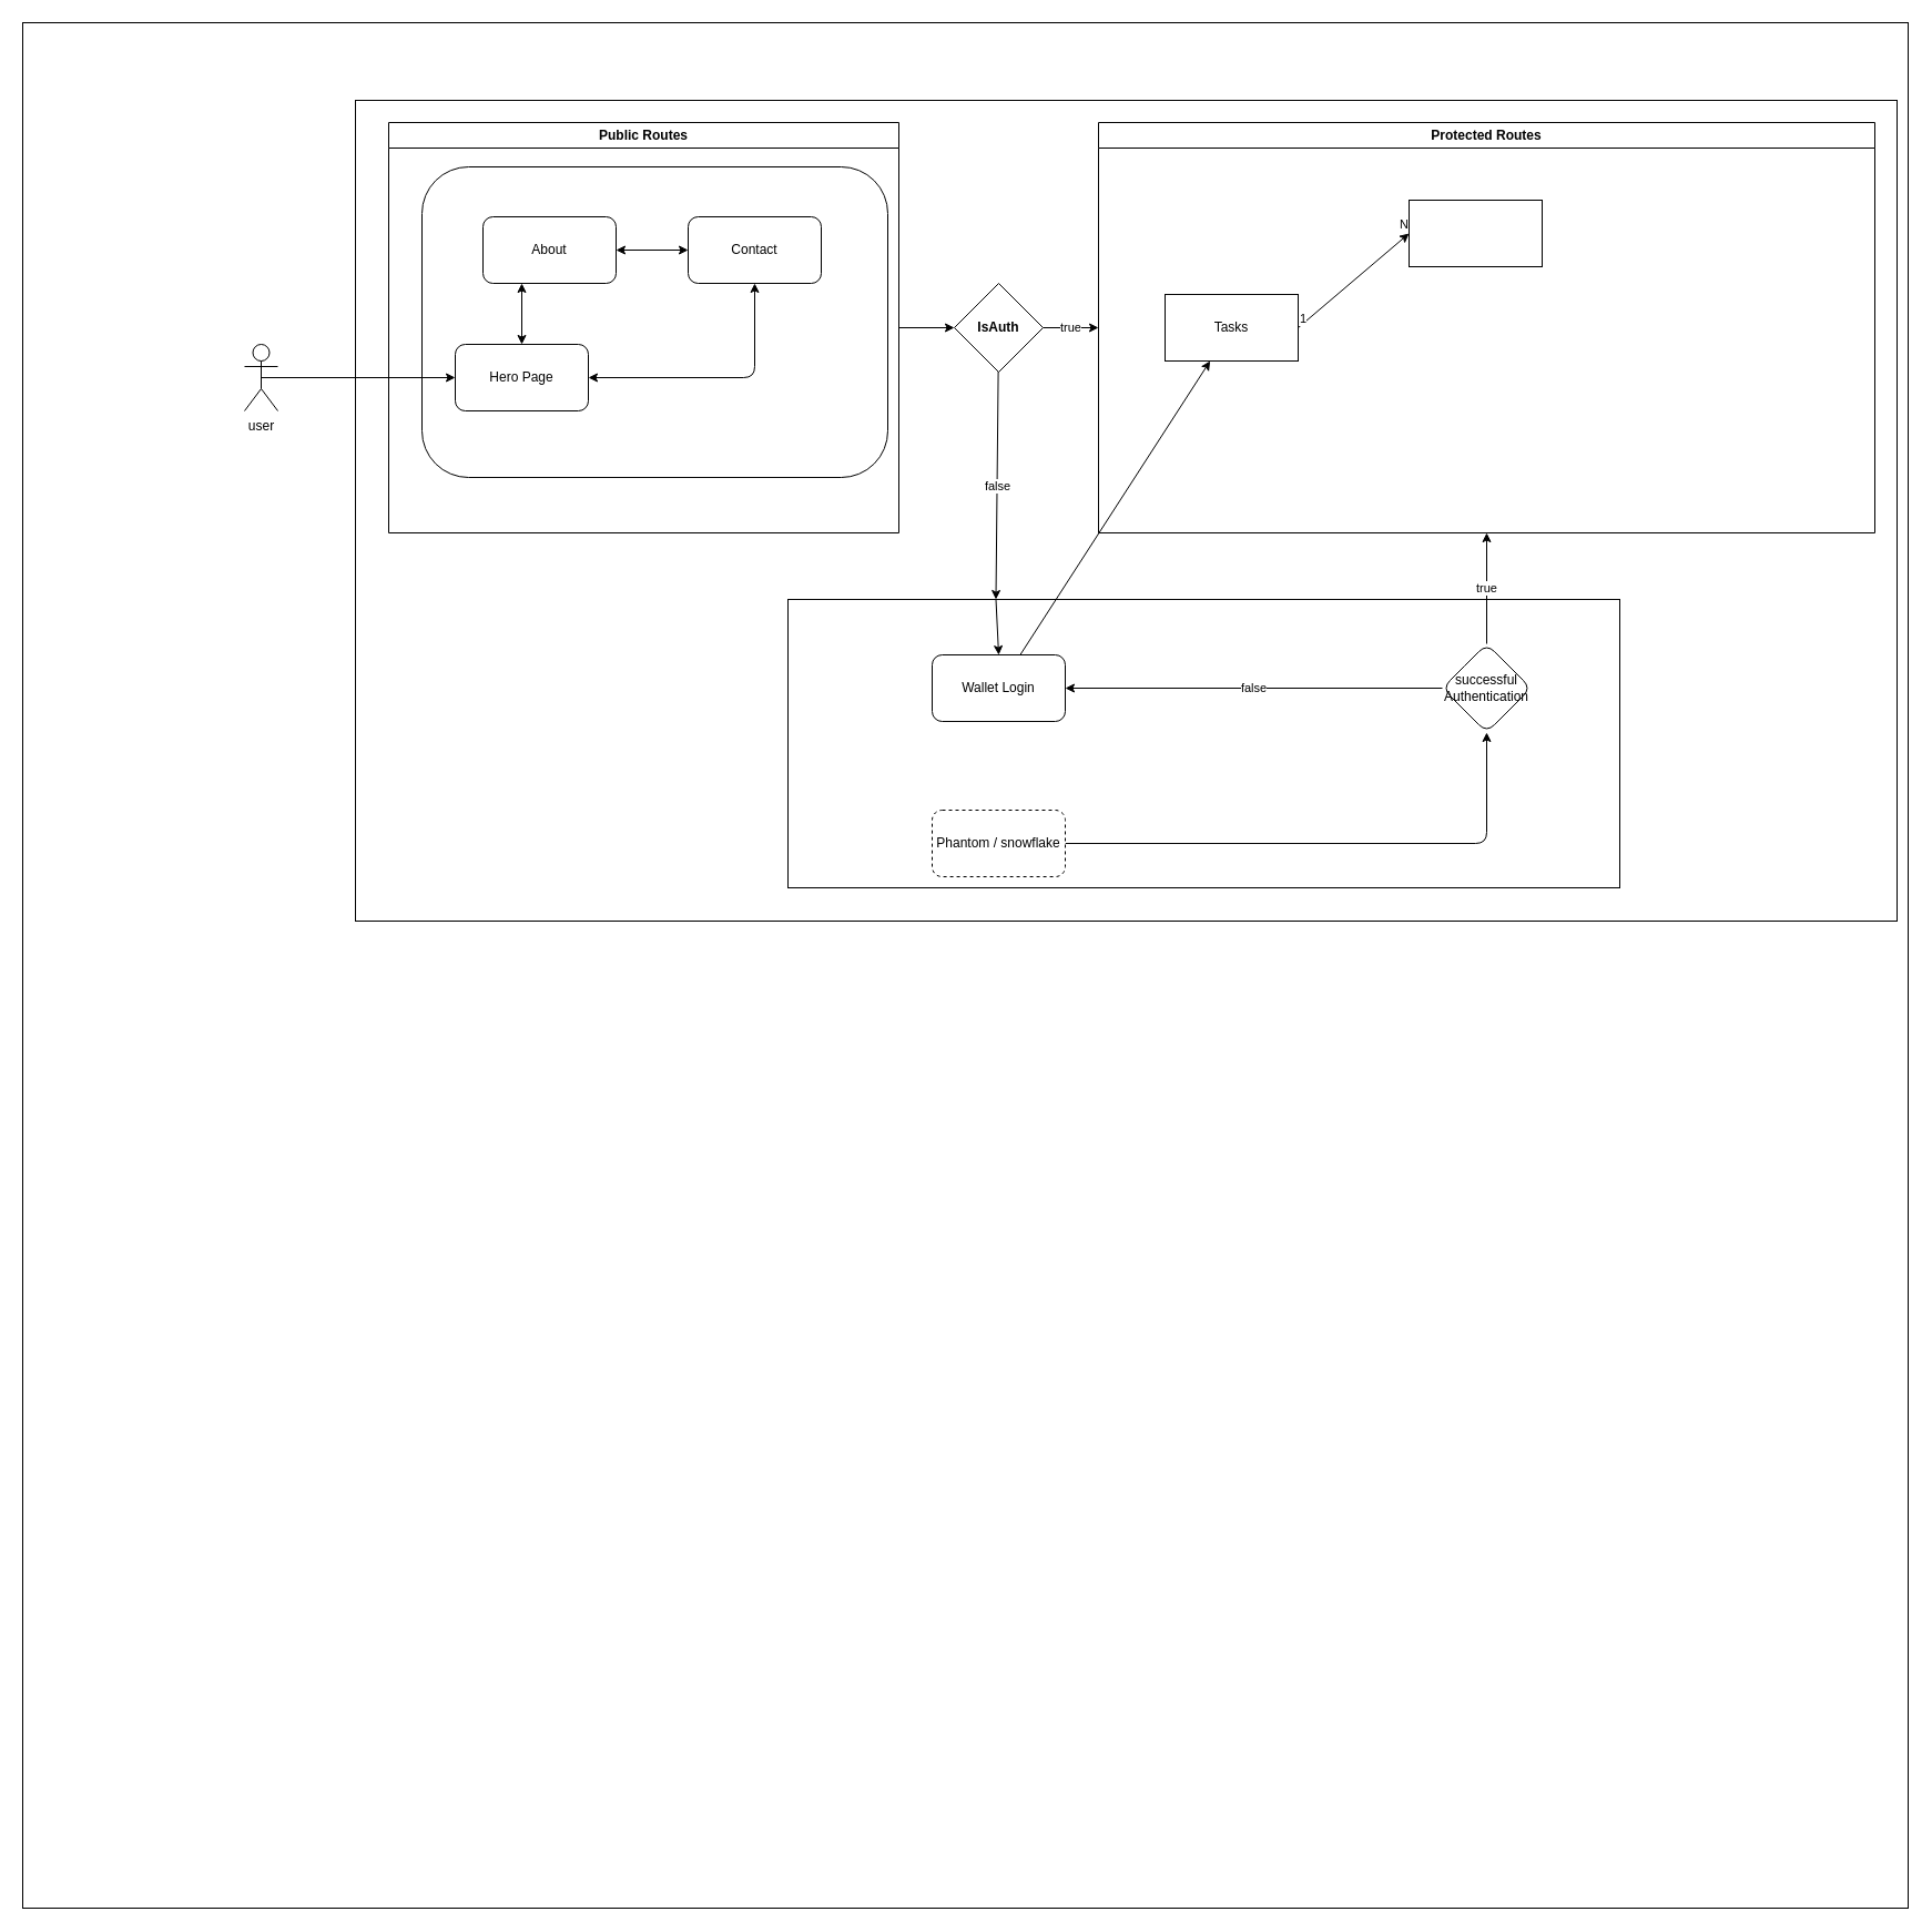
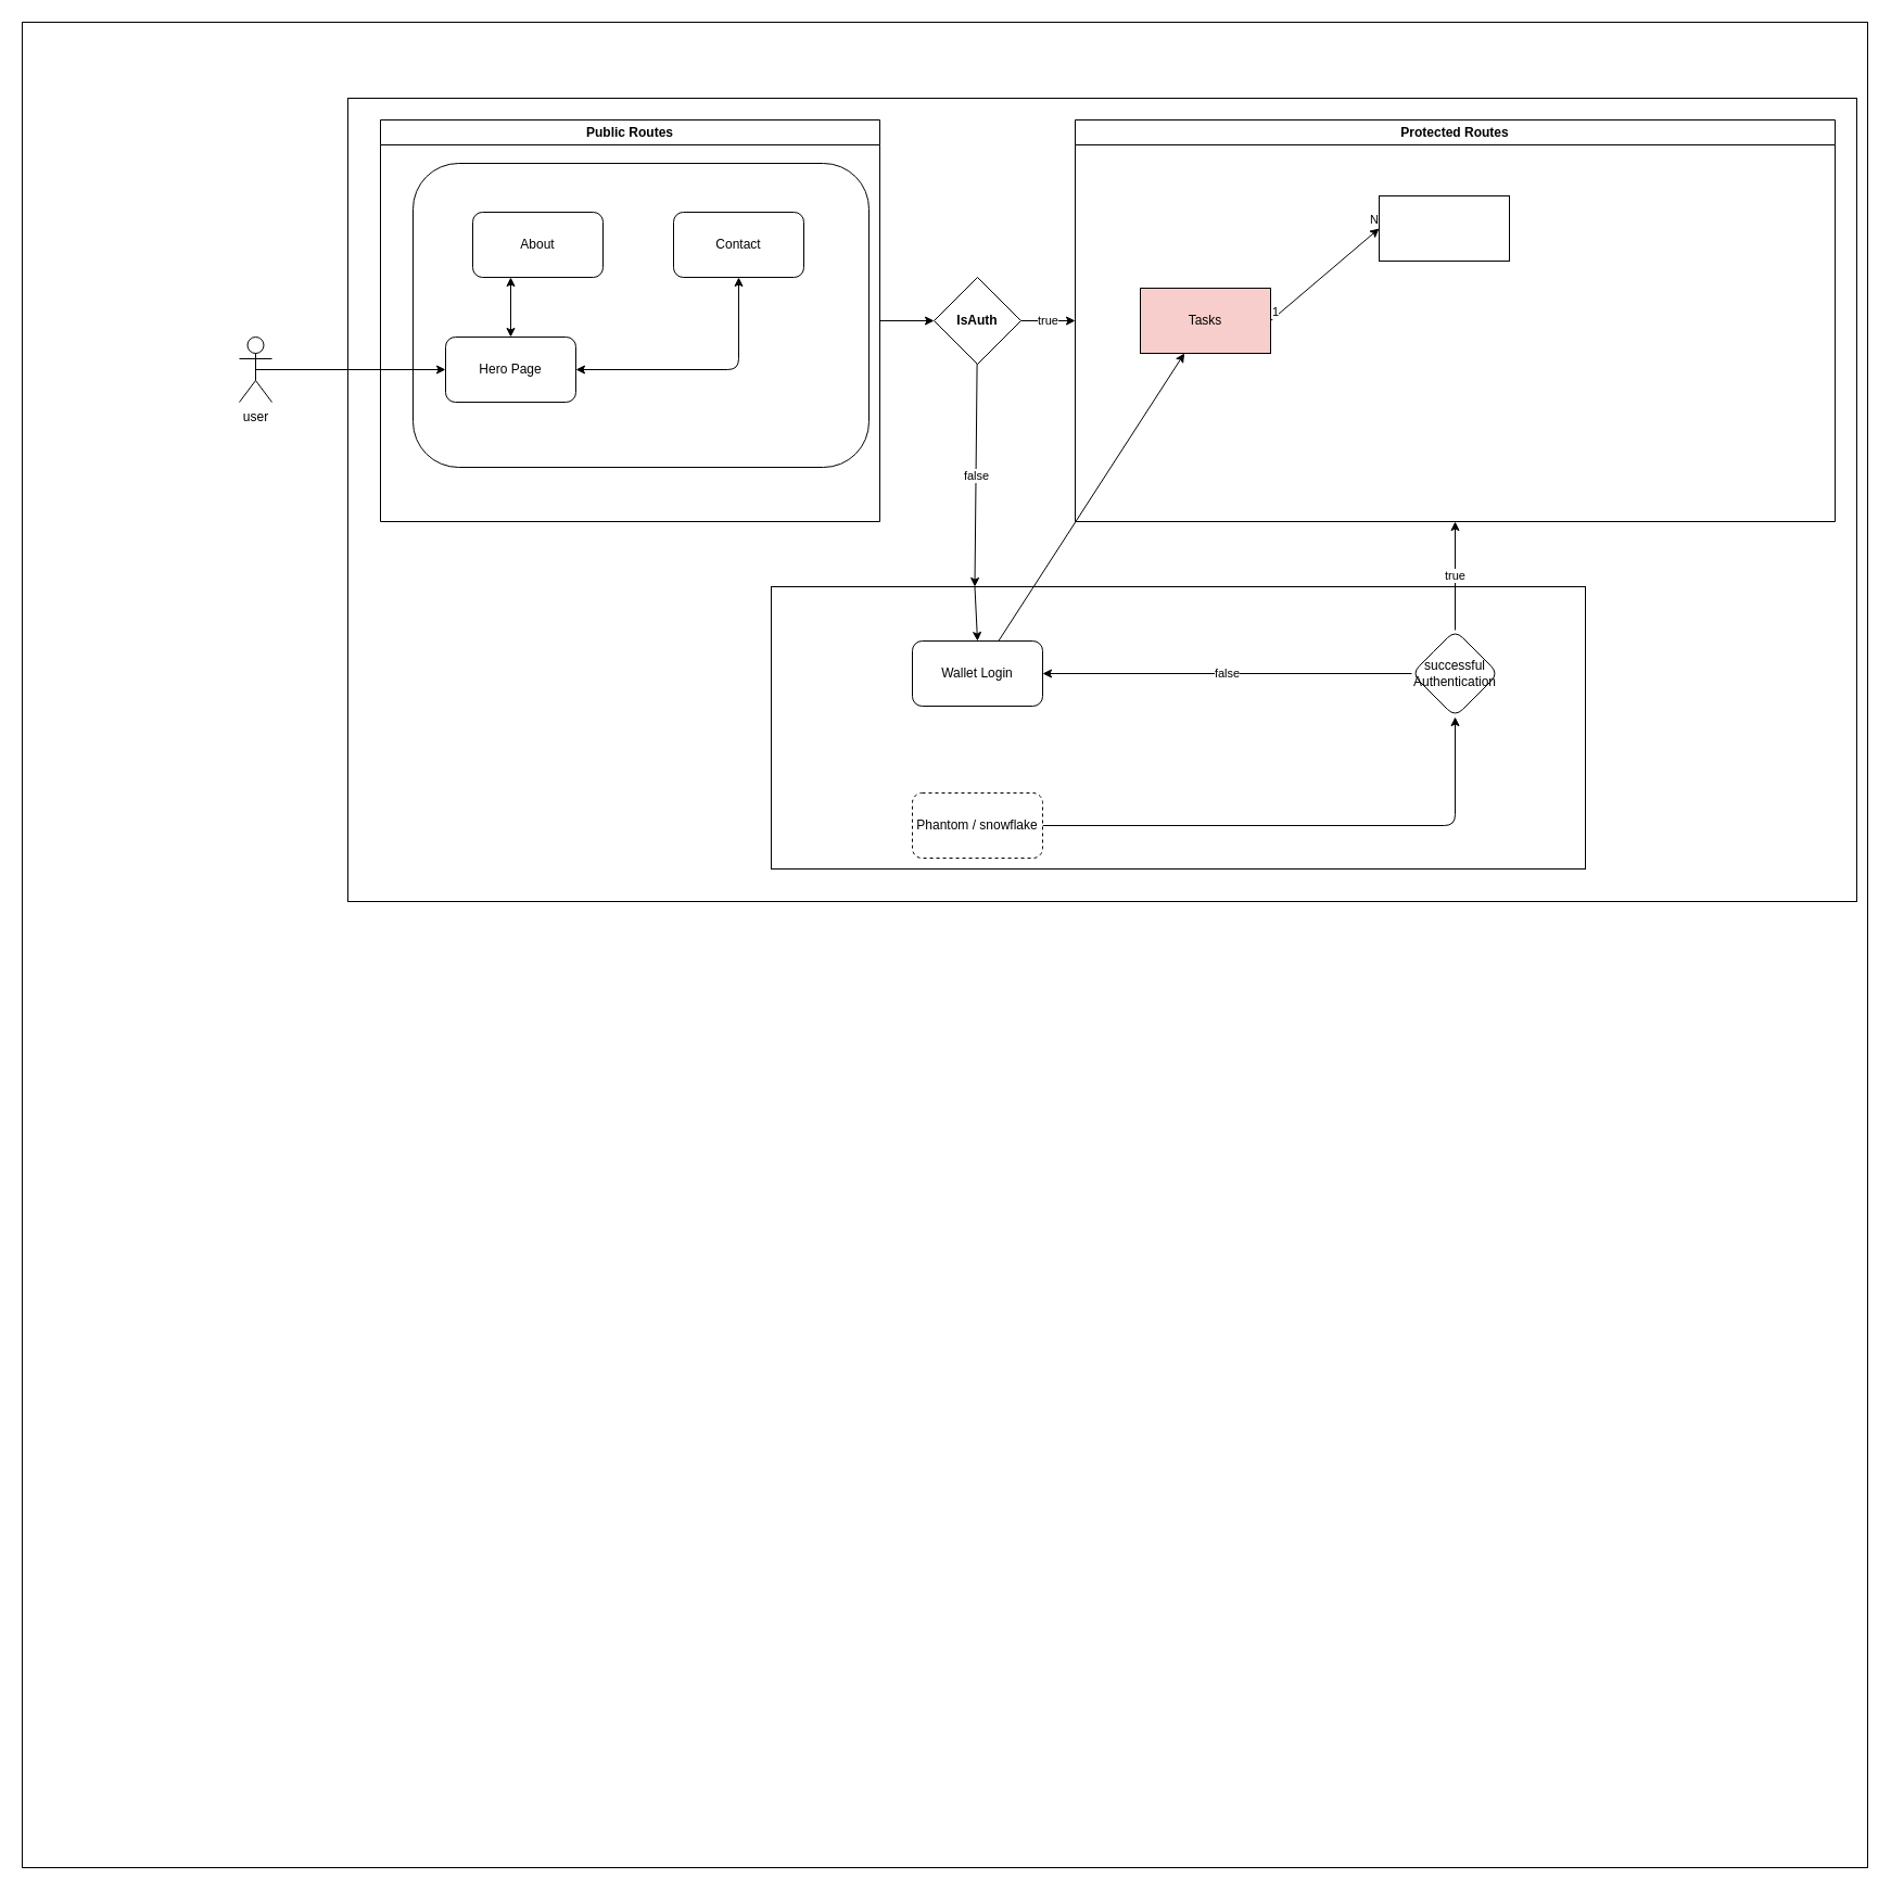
- <mxCell id="30" value="" style="endArrow=classic;startArrow=classic;html=1;exitX=1;exitY=0.5;exitDx=0;exitDy=0;entryX=0;entryY=0.5;entryDx=0;entryDy=0;" parent="23" source="28" target="29" edge="1"><mxGeometry width="50" height="50" relative="1" as="geometry"><mxPoint x="400" y="345" as="sourcePoint" /><mxPoint x="450" y="295" as="targetPoint" /></mxGeometry></mxCell>
- <mxCell id="5" value="Tasks" style="rounded=0;whiteSpace=wrap;html=1;" parent="4" vertex="1"><mxGeometry x="60" y="155" width="120" height="60" as="geometry" /></mxCell>
+ <mxCell id="5" value="Tasks" style="rounded=0;whiteSpace=wrap;html=1;fillColor=#f8cecc;" parent="4" vertex="1"><mxGeometry x="60" y="155" width="120" height="60" as="geometry" /></mxCell>
